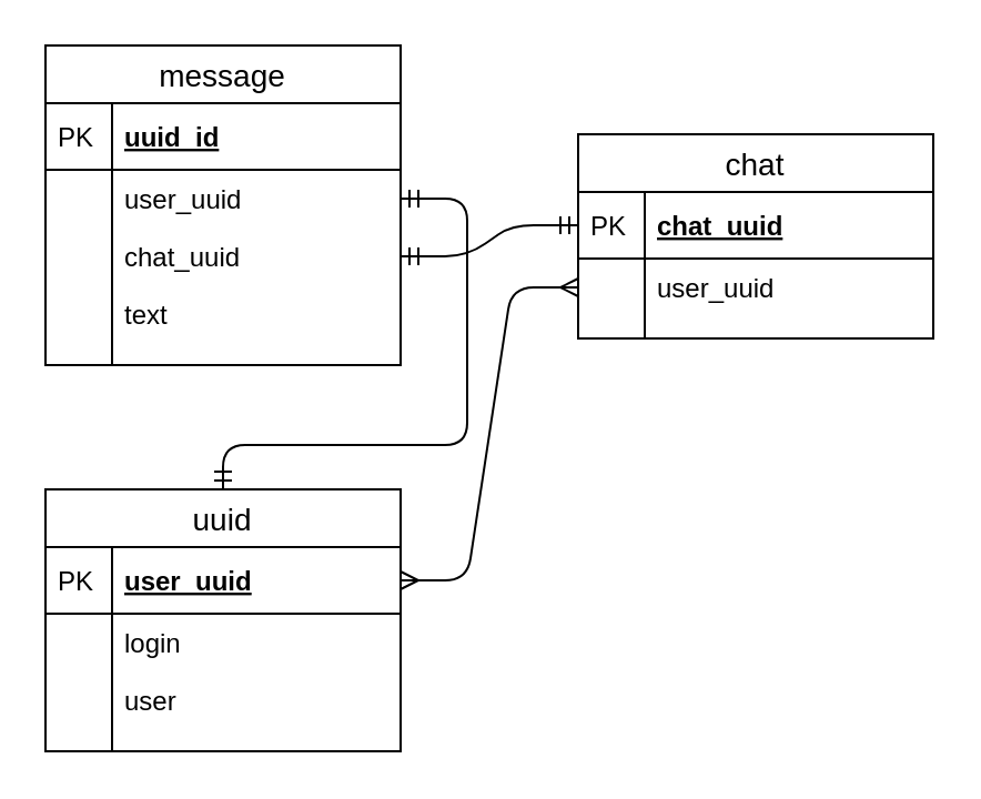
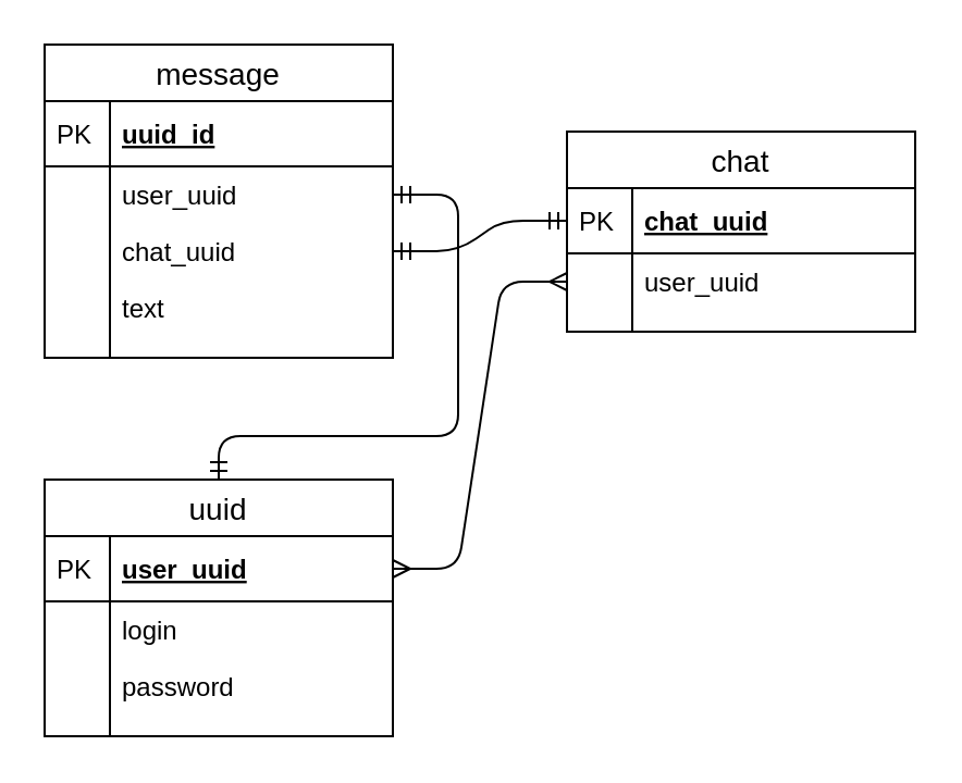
- <mxCell id="18" value="user" style="shape=partialRectangle;top=0;left=0;right=0;bottom=0;align=left;verticalAlign=top;fillColor=none;spacingLeft=34;spacingRight=4;overflow=hidden;rotatable=0;points=[[0,0.5],[1,0.5]];portConstraint=eastwest;dropTarget=0;fontSize=12;" vertex="1" parent="13"><mxGeometry y="82" width="160" height="26" as="geometry" /></mxCell>
+ <mxCell id="18" value="password" style="shape=partialRectangle;top=0;left=0;right=0;bottom=0;align=left;verticalAlign=top;fillColor=none;spacingLeft=34;spacingRight=4;overflow=hidden;rotatable=0;points=[[0,0.5],[1,0.5]];portConstraint=eastwest;dropTarget=0;fontSize=12;" vertex="1" parent="13"><mxGeometry y="82" width="160" height="26" as="geometry" /></mxCell>
